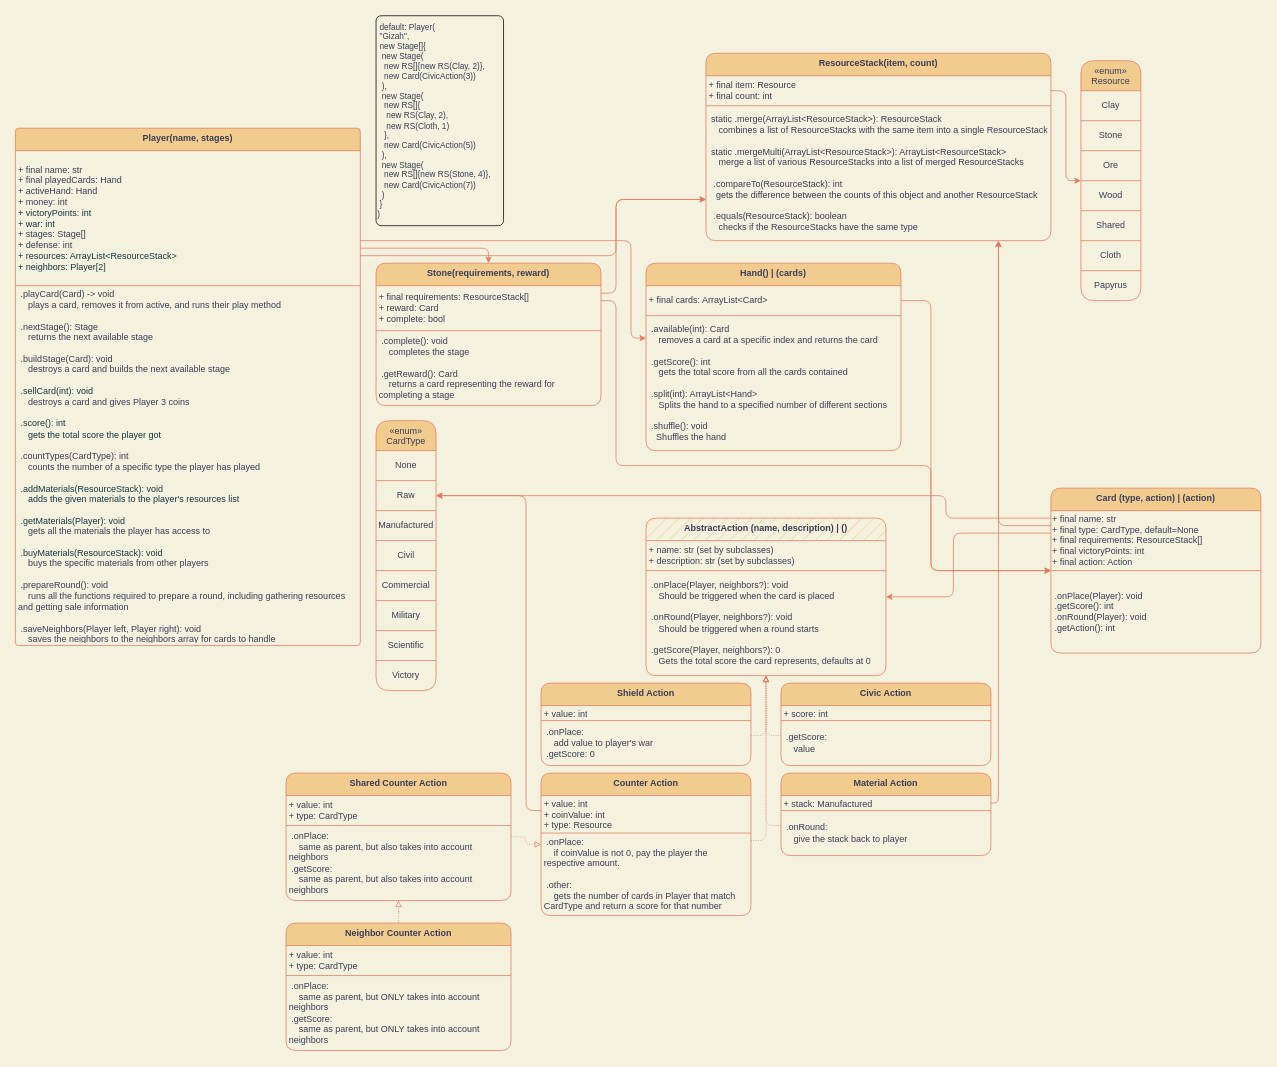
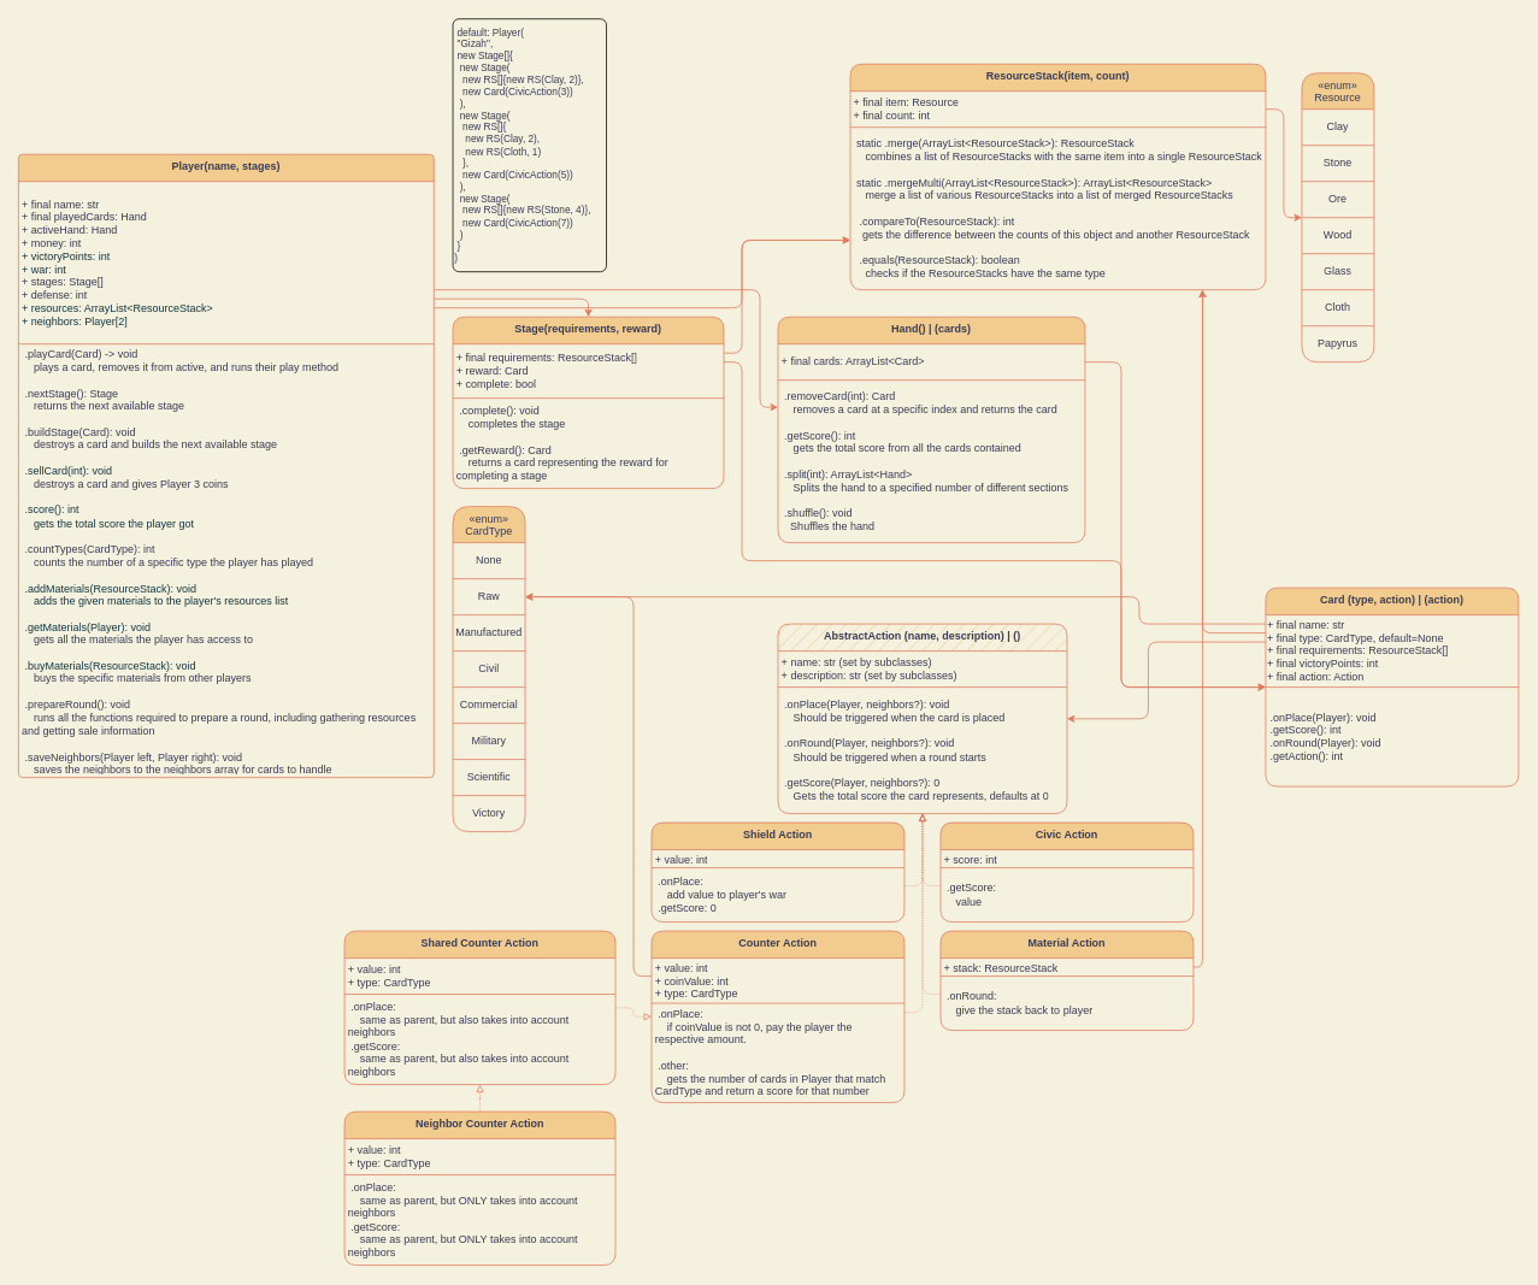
- <mxCell id="12" value="Shared" style="shape=partialRectangle;html=1;whiteSpace=wrap;connectable=0;overflow=hidden;fillColor=none;top=0;left=0;bottom=0;right=0;pointerEvents=1;labelBackgroundColor=none;strokeColor=#E07A5F;fontColor=#393C56;rounded=1;" parent="11" vertex="1"><mxGeometry width="80" height="40" as="geometry"><mxRectangle width="80" height="40" as="alternateBounds" /></mxGeometry></mxCell>
+ <mxCell id="12" value="Glass" style="shape=partialRectangle;html=1;whiteSpace=wrap;connectable=0;overflow=hidden;fillColor=none;top=0;left=0;bottom=0;right=0;pointerEvents=1;labelBackgroundColor=none;strokeColor=#E07A5F;fontColor=#393C56;rounded=1;" parent="11" vertex="1"><mxGeometry width="80" height="40" as="geometry"><mxRectangle width="80" height="40" as="alternateBounds" /></mxGeometry></mxCell>
- <mxCell id="39" value="Stone(requirements, reward)" style="shape=table;startSize=30;container=1;collapsible=0;childLayout=tableLayout;strokeColor=#E07A5F;fillColor=#F2CC8F;verticalAlign=top;fontColor=#393C56;fontStyle=1;glass=0;shadow=0;labelBackgroundColor=none;rounded=1;" parent="1" vertex="1"><mxGeometry x="501" y="350" width="300" height="190" as="geometry" /></mxCell>
+ <mxCell id="39" value="Stage(requirements, reward)" style="shape=table;startSize=30;container=1;collapsible=0;childLayout=tableLayout;strokeColor=#E07A5F;fillColor=#F2CC8F;verticalAlign=top;fontColor=#393C56;fontStyle=1;glass=0;shadow=0;labelBackgroundColor=none;rounded=1;" parent="1" vertex="1"><mxGeometry x="501" y="350" width="300" height="190" as="geometry" /></mxCell>
- <mxCell id="59" value="&amp;nbsp;.available(int): Card&lt;br&gt;&amp;nbsp; &amp;nbsp; removes a card at a specific index and returns the card&lt;br&gt;&lt;br style=&quot;border-color: var(--border-color);&quot;&gt;&amp;nbsp;.getScore(): int&lt;br&gt;&amp;nbsp; &amp;nbsp; gets the total score from all the cards contained&lt;br&gt;&lt;br&gt;&amp;nbsp;.split(int): ArrayList&amp;lt;Hand&amp;gt;&lt;br&gt;&amp;nbsp; &amp;nbsp; Splits the hand to a specified number of different sections&lt;br&gt;&lt;br&gt;&amp;nbsp;.shuffle(): void&lt;br&gt;&amp;nbsp; &amp;nbsp;Shuffles the hand" style="shape=partialRectangle;html=1;whiteSpace=wrap;connectable=0;overflow=hidden;fillColor=none;top=0;left=0;bottom=0;right=0;pointerEvents=1;strokeColor=#E07A5F;align=left;labelBackgroundColor=none;fontColor=#393C56;rounded=1;spacing=4;" parent="58" vertex="1"><mxGeometry width="340" height="180" as="geometry"><mxRectangle width="340" height="180" as="alternateBounds" /></mxGeometry></mxCell>
+ <mxCell id="59" value="&amp;nbsp;.removeCard(int): Card&lt;br&gt;&amp;nbsp; &amp;nbsp; removes a card at a specific index and returns the card&lt;br&gt;&lt;br style=&quot;border-color: var(--border-color);&quot;&gt;&amp;nbsp;.getScore(): int&lt;br&gt;&amp;nbsp; &amp;nbsp; gets the total score from all the cards contained&lt;br&gt;&lt;br&gt;&amp;nbsp;.split(int): ArrayList&amp;lt;Hand&amp;gt;&lt;br&gt;&amp;nbsp; &amp;nbsp; Splits the hand to a specified number of different sections&lt;br&gt;&lt;br&gt;&amp;nbsp;.shuffle(): void&lt;br&gt;&amp;nbsp; &amp;nbsp;Shuffles the hand" style="shape=partialRectangle;html=1;whiteSpace=wrap;connectable=0;overflow=hidden;fillColor=none;top=0;left=0;bottom=0;right=0;pointerEvents=1;strokeColor=#E07A5F;align=left;labelBackgroundColor=none;fontColor=#393C56;rounded=1;spacing=4;" parent="58" vertex="1"><mxGeometry width="340" height="180" as="geometry"><mxRectangle width="340" height="180" as="alternateBounds" /></mxGeometry></mxCell>
- <mxCell id="80" value="+ stack: Manufactured" style="shape=partialRectangle;html=1;whiteSpace=wrap;connectable=0;overflow=hidden;fillColor=none;top=0;left=0;bottom=0;right=0;pointerEvents=1;strokeColor=#E07A5F;align=left;labelBackgroundColor=none;fontColor=#393C56;rounded=1;spacing=4;" parent="79" vertex="1"><mxGeometry width="280" height="20" as="geometry"><mxRectangle width="280" height="20" as="alternateBounds" /></mxGeometry></mxCell>
+ <mxCell id="80" value="+ stack: ResourceStack" style="shape=partialRectangle;html=1;whiteSpace=wrap;connectable=0;overflow=hidden;fillColor=none;top=0;left=0;bottom=0;right=0;pointerEvents=1;strokeColor=#E07A5F;align=left;labelBackgroundColor=none;fontColor=#393C56;rounded=1;spacing=4;" parent="79" vertex="1"><mxGeometry width="280" height="20" as="geometry"><mxRectangle width="280" height="20" as="alternateBounds" /></mxGeometry></mxCell>
- <mxCell id="86" value="+ value: int&lt;br&gt;+ coinValue: int&lt;br style=&quot;border-color: var(--border-color);&quot;&gt;+ type: Resource" style="shape=partialRectangle;html=1;whiteSpace=wrap;connectable=0;overflow=hidden;fillColor=none;top=0;left=0;bottom=0;right=0;pointerEvents=1;strokeColor=#E07A5F;align=left;labelBackgroundColor=none;fontColor=#393C56;rounded=1;spacing=4;" parent="85" vertex="1"><mxGeometry width="280" height="50" as="geometry"><mxRectangle width="280" height="50" as="alternateBounds" /></mxGeometry></mxCell>
+ <mxCell id="86" value="+ value: int&lt;br&gt;+ coinValue: int&lt;br style=&quot;border-color: var(--border-color);&quot;&gt;+ type: CardType" style="shape=partialRectangle;html=1;whiteSpace=wrap;connectable=0;overflow=hidden;fillColor=none;top=0;left=0;bottom=0;right=0;pointerEvents=1;strokeColor=#E07A5F;align=left;labelBackgroundColor=none;fontColor=#393C56;rounded=1;spacing=4;" parent="85" vertex="1"><mxGeometry width="280" height="50" as="geometry"><mxRectangle width="280" height="50" as="alternateBounds" /></mxGeometry></mxCell>
